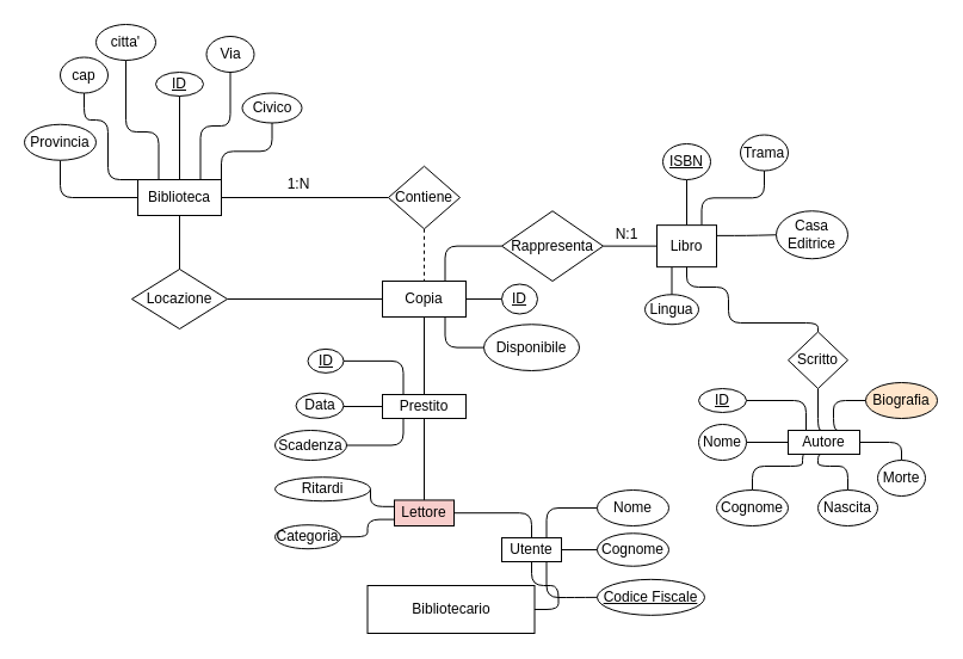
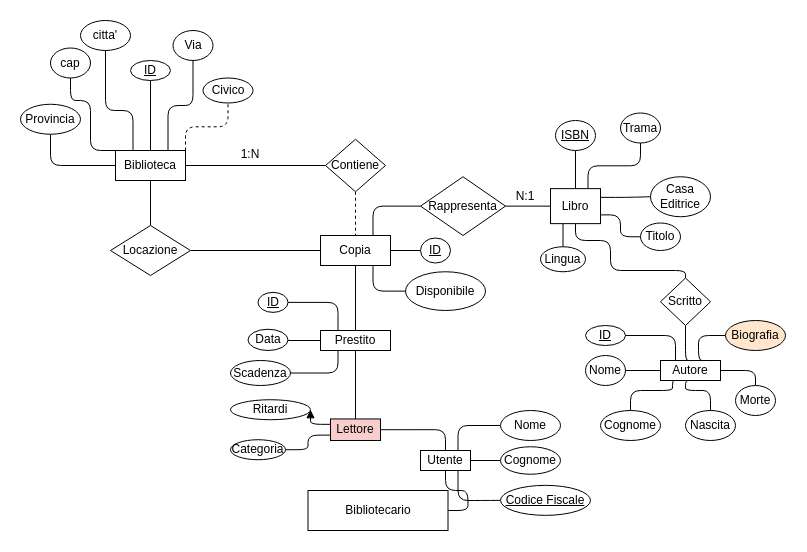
- <mxCell id="4" style="edgeStyle=orthogonalEdgeStyle;rounded=1;orthogonalLoop=1;jettySize=auto;html=1;exitX=1;exitY=0;exitDx=0;exitDy=0;entryX=0.5;entryY=1;entryDx=0;entryDy=0;endArrow=none;startFill=0;" edge="1" parent="1" source="9" target="57"><mxGeometry relative="1" as="geometry" /></mxCell>
+ <mxCell id="4" style="edgeStyle=orthogonalEdgeStyle;rounded=1;orthogonalLoop=1;jettySize=auto;html=1;exitX=1;exitY=0;exitDx=0;exitDy=0;entryX=0.5;entryY=1;entryDx=0;entryDy=0;endArrow=none;startFill=0;dashed=1;" edge="1" parent="1" source="9" target="57"><mxGeometry relative="1" as="geometry" /></mxCell>
+ <mxCell id="16" style="edgeStyle=orthogonalEdgeStyle;rounded=1;orthogonalLoop=1;jettySize=auto;html=1;exitX=1;exitY=0.75;exitDx=0;exitDy=0;entryX=0;entryY=0.5;entryDx=0;entryDy=0;endArrow=none;startFill=0;" edge="1" parent="1" source="19" target="21"><mxGeometry relative="1" as="geometry" /></mxCell>
+ <mxCell id="21" value="Titolo" style="ellipse;whiteSpace=wrap;html=1;rounded=1;" vertex="1" parent="1"><mxGeometry x="640" y="222.5" width="40" height="27.5" as="geometry" /></mxCell>
- <mxCell id="46" style="edgeStyle=orthogonalEdgeStyle;rounded=1;orthogonalLoop=1;jettySize=auto;html=1;exitX=0;exitY=0.25;exitDx=0;exitDy=0;entryX=1;entryY=0.5;entryDx=0;entryDy=0;endArrow=none;startFill=0;" edge="1" parent="1" source="49" target="54"><mxGeometry relative="1" as="geometry" /></mxCell>
+ <mxCell id="46" style="edgeStyle=orthogonalEdgeStyle;rounded=1;orthogonalLoop=1;jettySize=auto;html=1;exitX=0;exitY=0.25;exitDx=0;exitDy=0;entryX=1;entryY=0.5;entryDx=0;entryDy=0;endArrow=block;startFill=0;" edge="1" parent="1" source="49" target="54"><mxGeometry relative="1" as="geometry" /></mxCell>
